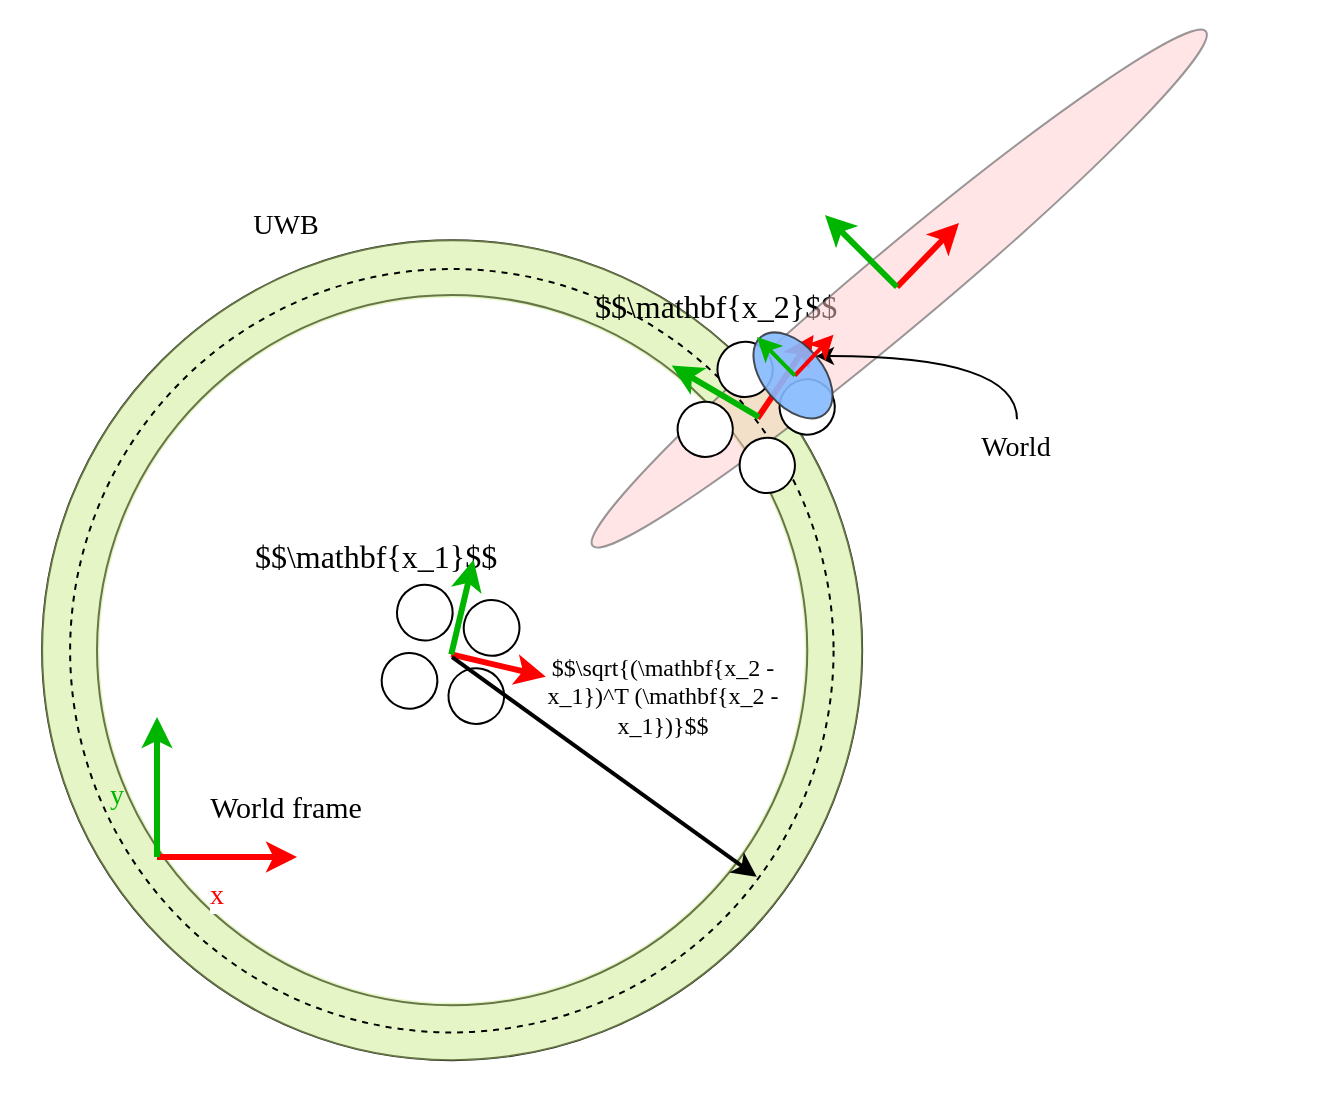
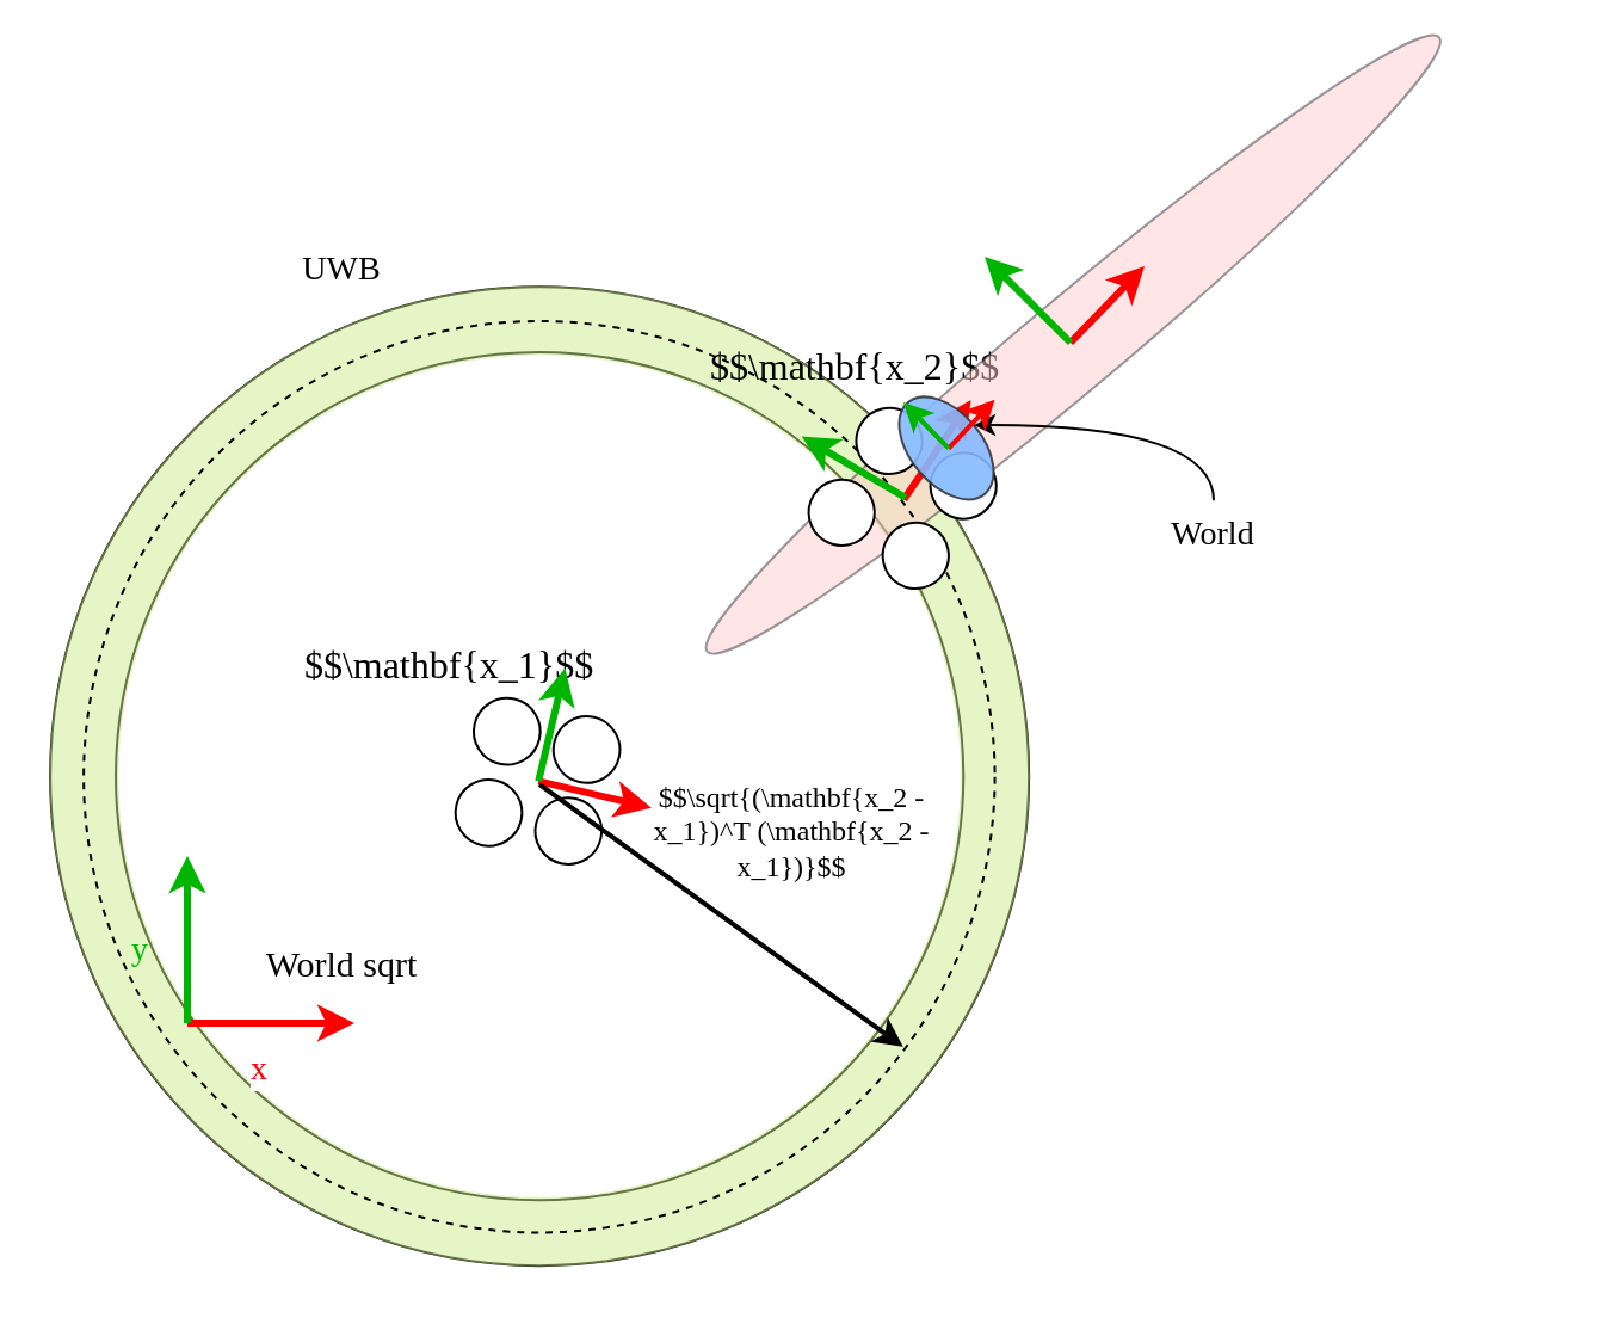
- <mxCell id="17" value="World frame" style="text;html=1;strokeColor=none;fillColor=none;align=center;verticalAlign=middle;whiteSpace=wrap;rounded=0;fontFamily=Times New Roman;fontSize=15;" vertex="1" parent="1"><mxGeometry x="88" y="324" width="110" height="30" as="geometry" /></mxCell>
+ <mxCell id="17" value="World sqrt" style="text;html=1;strokeColor=none;fillColor=none;align=center;verticalAlign=middle;whiteSpace=wrap;rounded=0;fontFamily=Times New Roman;fontSize=15;" vertex="1" parent="1"><mxGeometry x="88" y="324" width="110" height="30" as="geometry" /></mxCell>
